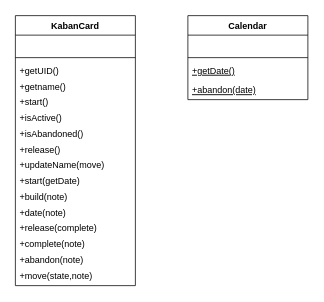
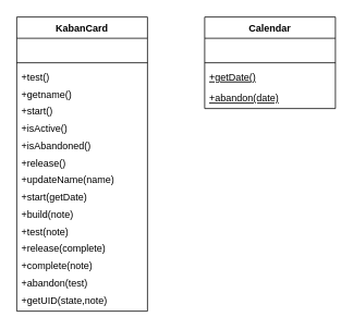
- <mxCell id="5" value="+getUID()" style="text;align=left;verticalAlign=top;spacingLeft=4;spacingRight=4;overflow=hidden;rotatable=0;points=[[0,0.5],[1,0.5]];portConstraint=eastwest;spacing=2;" parent="2" vertex="1"><mxGeometry y="60" width="160" height="21" as="geometry" /></mxCell>
+ <mxCell id="5" value="+test()" style="text;align=left;verticalAlign=top;spacingLeft=4;spacingRight=4;overflow=hidden;rotatable=0;points=[[0,0.5],[1,0.5]];portConstraint=eastwest;spacing=2;" parent="2" vertex="1"><mxGeometry y="60" width="160" height="21" as="geometry" /></mxCell>
- <mxCell id="11" value="+updateName(move)" style="text;align=left;verticalAlign=top;spacingLeft=4;spacingRight=4;overflow=hidden;rotatable=0;points=[[0,0.5],[1,0.5]];portConstraint=eastwest;spacing=2;" parent="2" vertex="1"><mxGeometry y="186" width="160" height="21" as="geometry" /></mxCell>
+ <mxCell id="11" value="+updateName(name)" style="text;align=left;verticalAlign=top;spacingLeft=4;spacingRight=4;overflow=hidden;rotatable=0;points=[[0,0.5],[1,0.5]];portConstraint=eastwest;spacing=2;" parent="2" vertex="1"><mxGeometry y="186" width="160" height="21" as="geometry" /></mxCell>
- <mxCell id="14" value="+date(note)" style="text;align=left;verticalAlign=top;spacingLeft=4;spacingRight=4;overflow=hidden;rotatable=0;points=[[0,0.5],[1,0.5]];portConstraint=eastwest;spacing=2;" parent="2" vertex="1"><mxGeometry y="249" width="160" height="21" as="geometry" /></mxCell>
+ <mxCell id="14" value="+test(note)" style="text;align=left;verticalAlign=top;spacingLeft=4;spacingRight=4;overflow=hidden;rotatable=0;points=[[0,0.5],[1,0.5]];portConstraint=eastwest;spacing=2;" parent="2" vertex="1"><mxGeometry y="249" width="160" height="21" as="geometry" /></mxCell>
- <mxCell id="17" value="+abandon(note)" style="text;align=left;verticalAlign=top;spacingLeft=4;spacingRight=4;overflow=hidden;rotatable=0;points=[[0,0.5],[1,0.5]];portConstraint=eastwest;spacing=2;" parent="2" vertex="1"><mxGeometry y="312" width="160" height="21" as="geometry" /></mxCell>
+ <mxCell id="17" value="+abandon(test)" style="text;align=left;verticalAlign=top;spacingLeft=4;spacingRight=4;overflow=hidden;rotatable=0;points=[[0,0.5],[1,0.5]];portConstraint=eastwest;spacing=2;" parent="2" vertex="1"><mxGeometry y="312" width="160" height="21" as="geometry" /></mxCell>
- <mxCell id="18" value="+move(state,note)" style="text;align=left;verticalAlign=top;spacingLeft=4;spacingRight=4;overflow=hidden;rotatable=0;points=[[0,0.5],[1,0.5]];portConstraint=eastwest;spacing=2;" parent="2" vertex="1"><mxGeometry y="333" width="160" height="21" as="geometry" /></mxCell>
+ <mxCell id="18" value="+getUID(state,note)" style="text;align=left;verticalAlign=top;spacingLeft=4;spacingRight=4;overflow=hidden;rotatable=0;points=[[0,0.5],[1,0.5]];portConstraint=eastwest;spacing=2;" parent="2" vertex="1"><mxGeometry y="333" width="160" height="21" as="geometry" /></mxCell>
